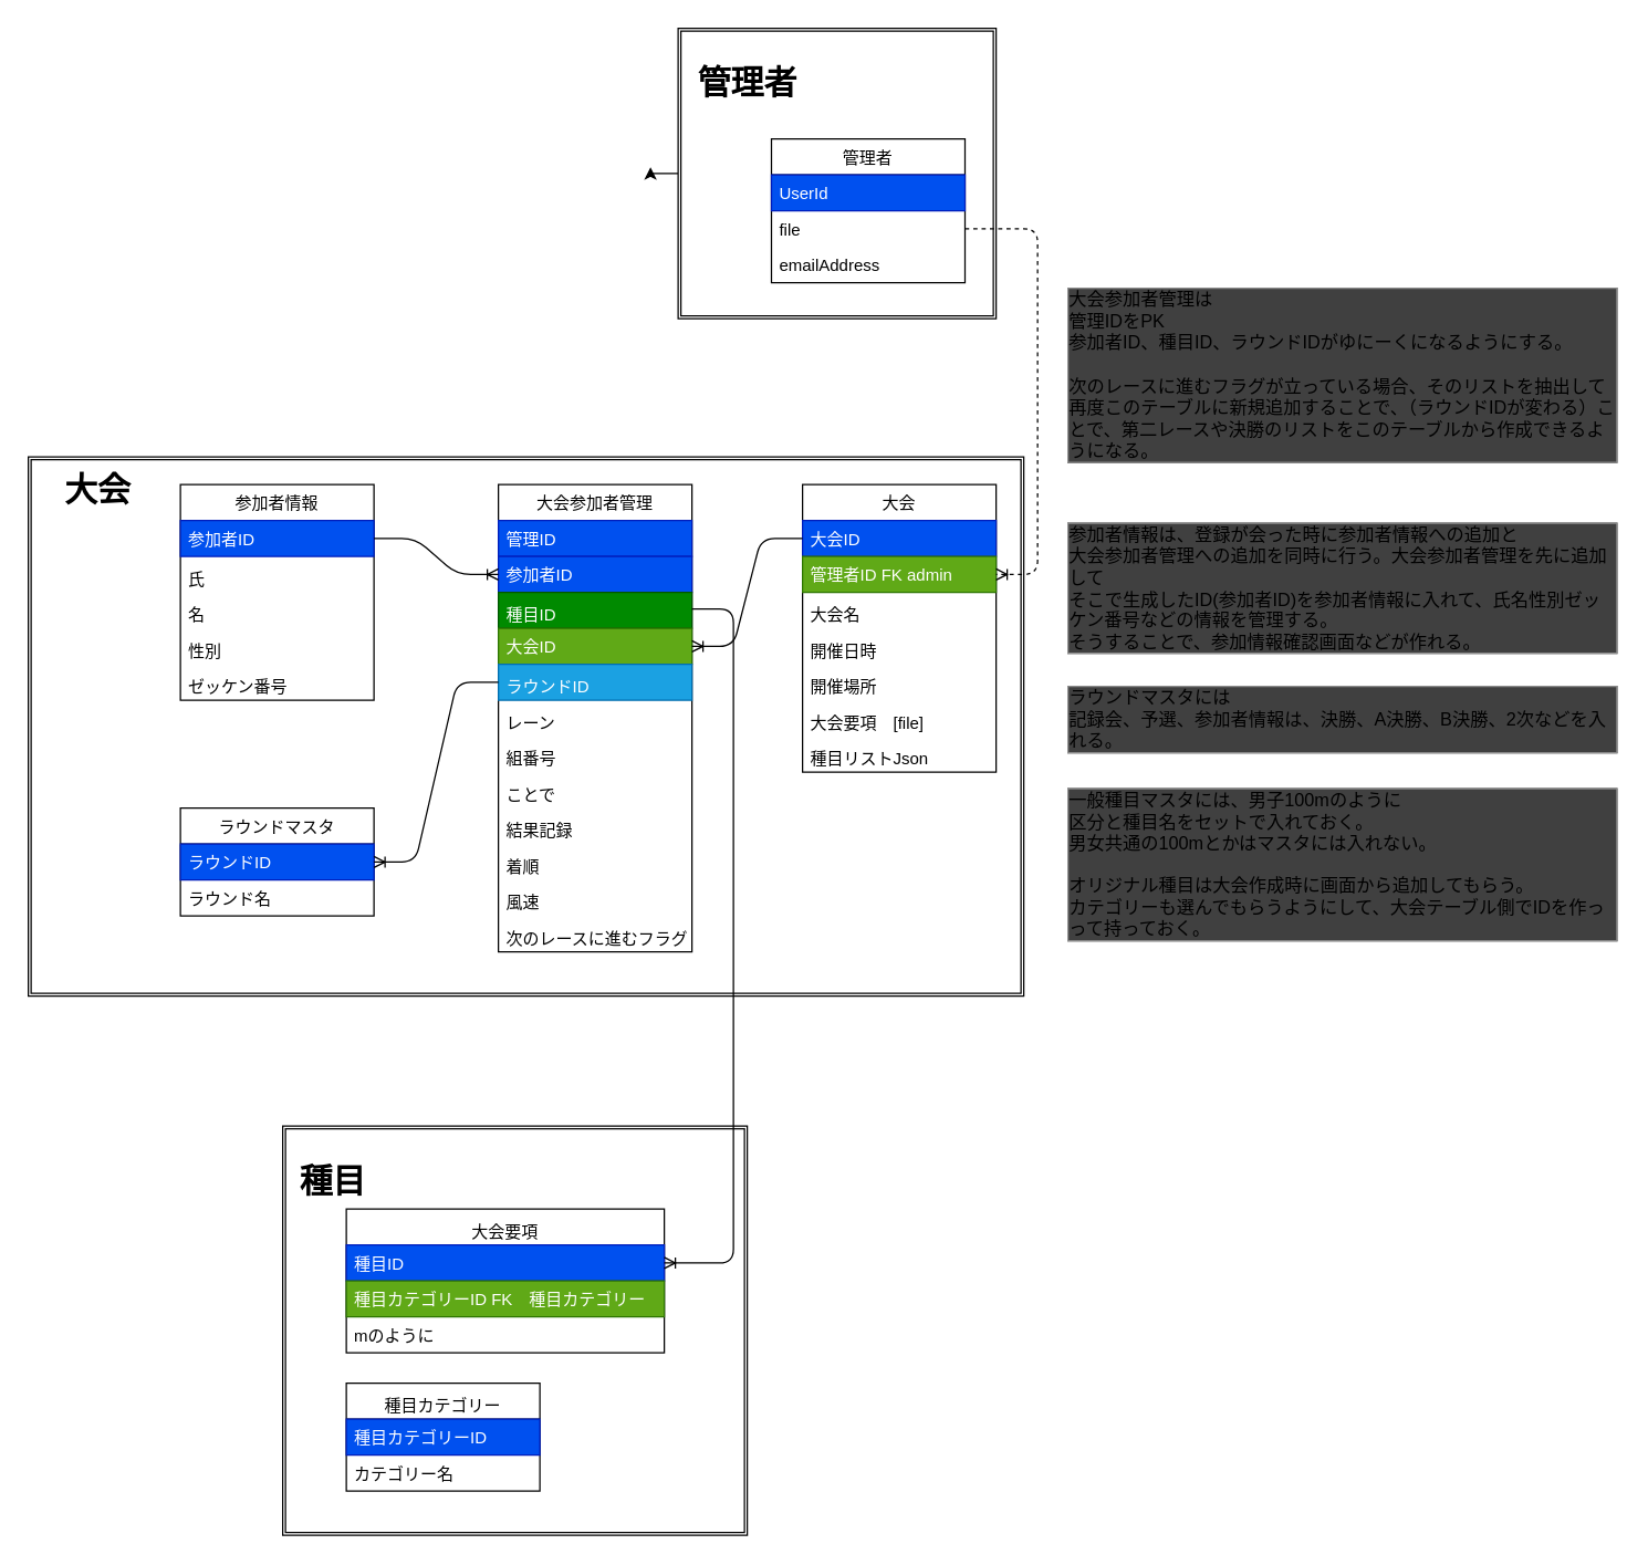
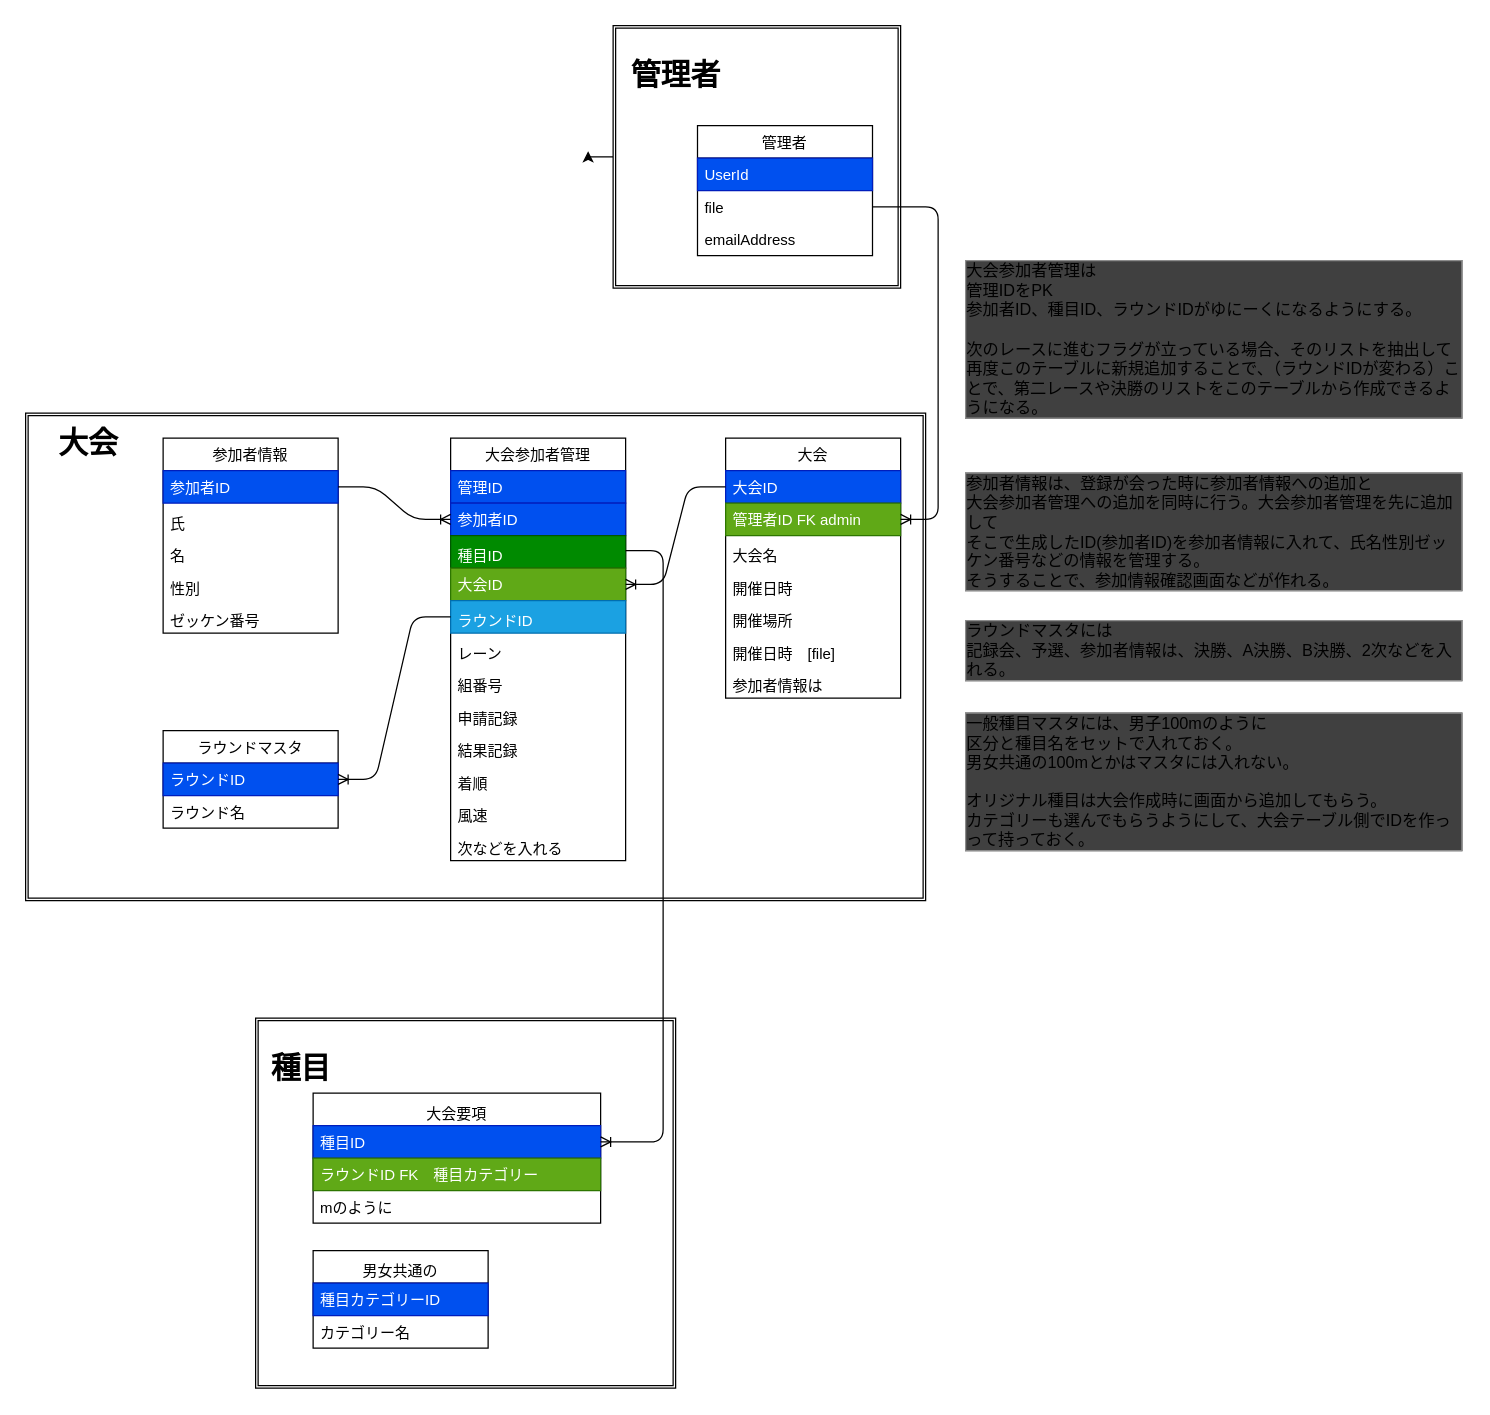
- <mxCell id="28" value="" style="edgeStyle=entityRelationEdgeStyle;fontSize=12;html=1;endArrow=ERoneToMany;exitX=1;exitY=0.5;exitDx=0;exitDy=0;dashed=1;" parent="1" source="8" target="12" edge="1"><mxGeometry width="100" height="100" relative="1" as="geometry"><mxPoint x="920" y="330" as="sourcePoint" /><mxPoint x="580" y="470" as="targetPoint" /></mxGeometry></mxCell>
+ <mxCell id="28" value="" style="edgeStyle=entityRelationEdgeStyle;fontSize=12;html=1;endArrow=ERoneToMany;exitX=1;exitY=0.5;exitDx=0;exitDy=0;" parent="1" source="8" target="12" edge="1"><mxGeometry width="100" height="100" relative="1" as="geometry"><mxPoint x="920" y="330" as="sourcePoint" /><mxPoint x="580" y="470" as="targetPoint" /></mxGeometry></mxCell>
- <mxCell id="16" value="大会要項　[file]" style="text;strokeColor=none;fillColor=none;align=left;verticalAlign=bottom;spacingLeft=4;spacingRight=4;overflow=hidden;rotatable=0;points=[[0,0.5],[1,0.5]];portConstraint=eastwest;" parent="10" vertex="1"><mxGeometry y="156" width="140" height="26" as="geometry" /></mxCell>
+ <mxCell id="16" value="開催日時　[file]" style="text;strokeColor=none;fillColor=none;align=left;verticalAlign=bottom;spacingLeft=4;spacingRight=4;overflow=hidden;rotatable=0;points=[[0,0.5],[1,0.5]];portConstraint=eastwest;" parent="10" vertex="1"><mxGeometry y="156" width="140" height="26" as="geometry" /></mxCell>
- <mxCell id="17" value="種目リストJson" style="text;strokeColor=none;fillColor=none;align=left;verticalAlign=bottom;spacingLeft=4;spacingRight=4;overflow=hidden;rotatable=0;points=[[0,0.5],[1,0.5]];portConstraint=eastwest;" parent="10" vertex="1"><mxGeometry y="182" width="140" height="26" as="geometry" /></mxCell>
+ <mxCell id="17" value="参加者情報は" style="text;strokeColor=none;fillColor=none;align=left;verticalAlign=bottom;spacingLeft=4;spacingRight=4;overflow=hidden;rotatable=0;points=[[0,0.5],[1,0.5]];portConstraint=eastwest;" parent="10" vertex="1"><mxGeometry y="182" width="140" height="26" as="geometry" /></mxCell>
- <mxCell id="40" value="ことで" style="text;strokeColor=none;fillColor=none;align=left;verticalAlign=bottom;spacingLeft=4;spacingRight=4;overflow=hidden;rotatable=0;points=[[0,0.5],[1,0.5]];portConstraint=eastwest;" parent="32" vertex="1"><mxGeometry y="208" width="140" height="26" as="geometry" /></mxCell>
+ <mxCell id="40" value="申請記録" style="text;strokeColor=none;fillColor=none;align=left;verticalAlign=bottom;spacingLeft=4;spacingRight=4;overflow=hidden;rotatable=0;points=[[0,0.5],[1,0.5]];portConstraint=eastwest;" parent="32" vertex="1"><mxGeometry y="208" width="140" height="26" as="geometry" /></mxCell>
- <mxCell id="44" value="次のレースに進むフラグ" style="text;strokeColor=none;fillColor=none;align=left;verticalAlign=bottom;spacingLeft=4;spacingRight=4;overflow=hidden;rotatable=0;points=[[0,0.5],[1,0.5]];portConstraint=eastwest;" parent="32" vertex="1"><mxGeometry y="312" width="140" height="26" as="geometry" /></mxCell>
+ <mxCell id="44" value="次などを入れる" style="text;strokeColor=none;fillColor=none;align=left;verticalAlign=bottom;spacingLeft=4;spacingRight=4;overflow=hidden;rotatable=0;points=[[0,0.5],[1,0.5]];portConstraint=eastwest;" parent="32" vertex="1"><mxGeometry y="312" width="140" height="26" as="geometry" /></mxCell>
- <mxCell id="22" value="種目カテゴリーID FK　種目カテゴリー" style="text;strokeColor=#2D7600;fillColor=#60a917;align=left;verticalAlign=top;spacingLeft=4;spacingRight=4;overflow=hidden;rotatable=0;points=[[0,0.5],[1,0.5]];portConstraint=eastwest;fontColor=#ffffff;" parent="20" vertex="1"><mxGeometry y="52" width="230" height="26" as="geometry" /></mxCell>
+ <mxCell id="22" value="ラウンドID FK　種目カテゴリー" style="text;strokeColor=#2D7600;fillColor=#60a917;align=left;verticalAlign=top;spacingLeft=4;spacingRight=4;overflow=hidden;rotatable=0;points=[[0,0.5],[1,0.5]];portConstraint=eastwest;fontColor=#ffffff;" parent="20" vertex="1"><mxGeometry y="52" width="230" height="26" as="geometry" /></mxCell>
- <mxCell id="24" value="種目カテゴリー" style="swimlane;fontStyle=0;childLayout=stackLayout;horizontal=1;startSize=26;fillColor=none;horizontalStack=0;resizeParent=1;resizeParentMax=0;resizeLast=0;collapsible=1;marginBottom=0;verticalAlign=bottom;" parent="1" vertex="1"><mxGeometry x="250" y="1000" width="140" height="78" as="geometry" /></mxCell>
+ <mxCell id="24" value="男女共通の" style="swimlane;fontStyle=0;childLayout=stackLayout;horizontal=1;startSize=26;fillColor=none;horizontalStack=0;resizeParent=1;resizeParentMax=0;resizeLast=0;collapsible=1;marginBottom=0;verticalAlign=bottom;" parent="1" vertex="1"><mxGeometry x="250" y="1000" width="140" height="78" as="geometry" /></mxCell>
